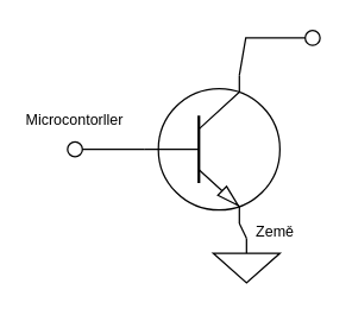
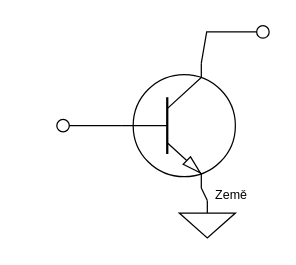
- <mxCell id="9" value="Microcontorller" style="text;html=1;strokeColor=none;fillColor=none;align=center;verticalAlign=middle;whiteSpace=wrap;rounded=0;fontSize=10;" vertex="1" parent="1"><mxGeometry x="20" y="65" width="60" height="30" as="geometry" /></mxCell>
